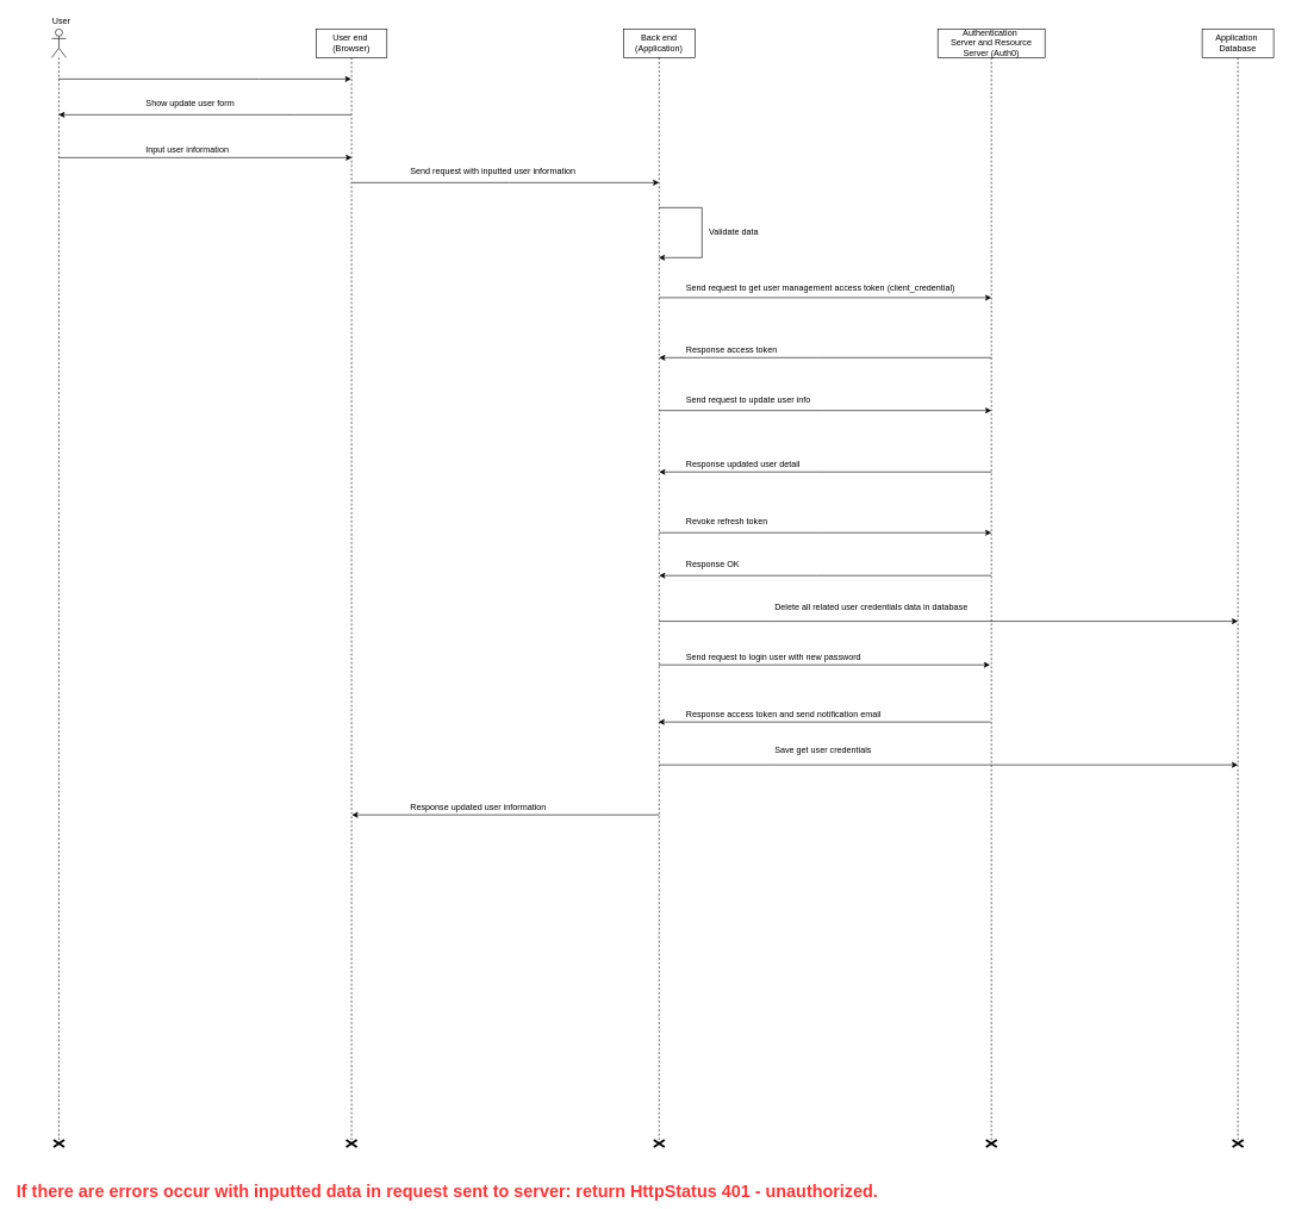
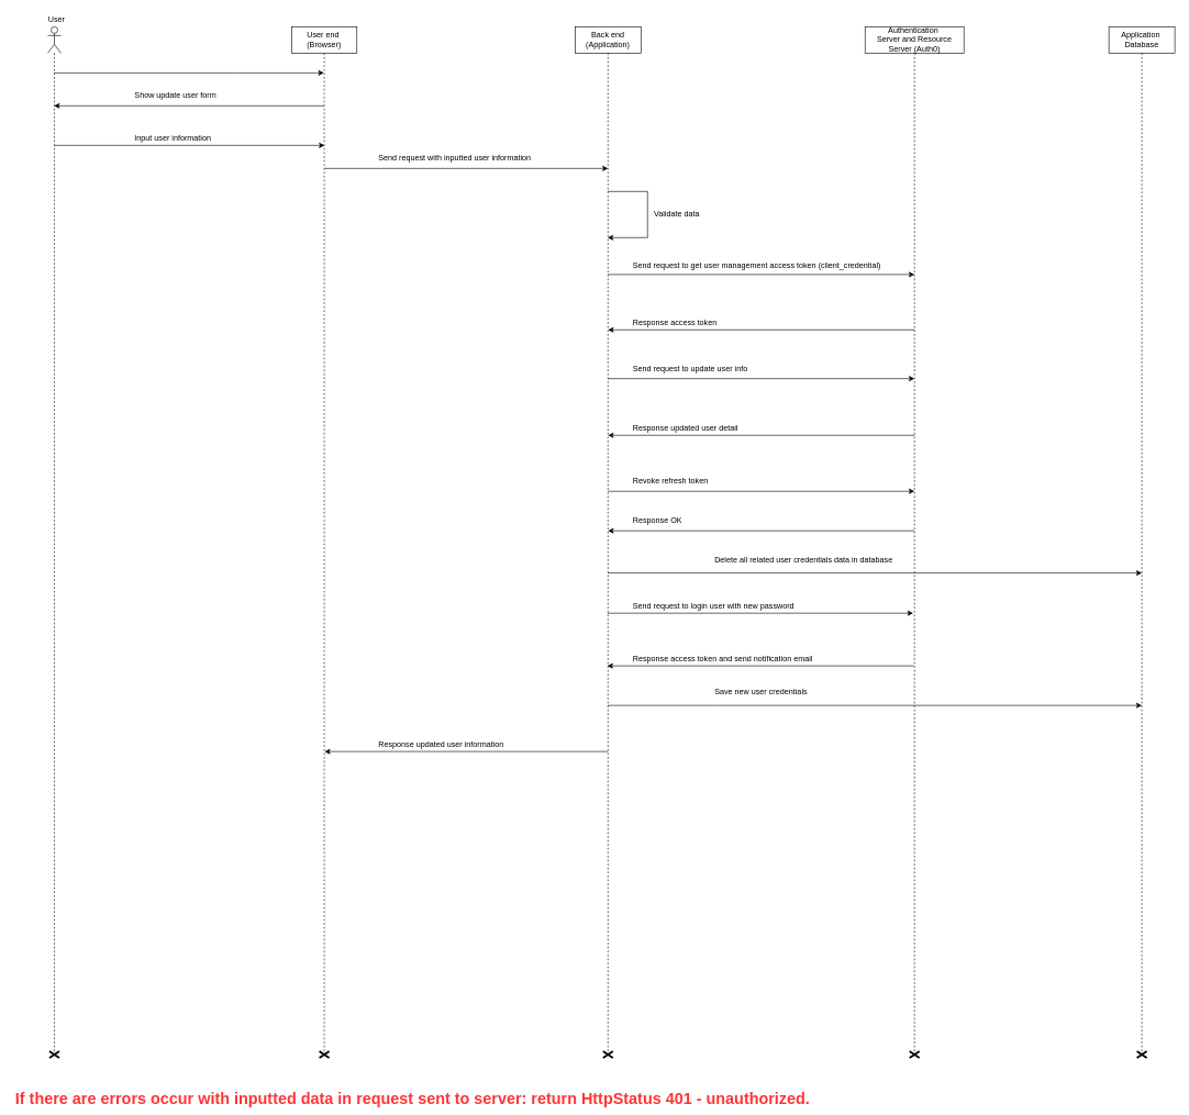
- <mxCell id="37" value="Save get user credentials" style="text;html=1;resizable=0;points=[];autosize=1;align=left;verticalAlign=top;spacingTop=-4;" vertex="1" parent="1"><mxGeometry x="1082" y="1040" width="160" height="20" as="geometry" /></mxCell>
+ <mxCell id="37" value="Save new user credentials" style="text;html=1;resizable=0;points=[];autosize=1;align=left;verticalAlign=top;spacingTop=-4;" vertex="1" parent="1"><mxGeometry x="1082" y="1040" width="160" height="20" as="geometry" /></mxCell>
